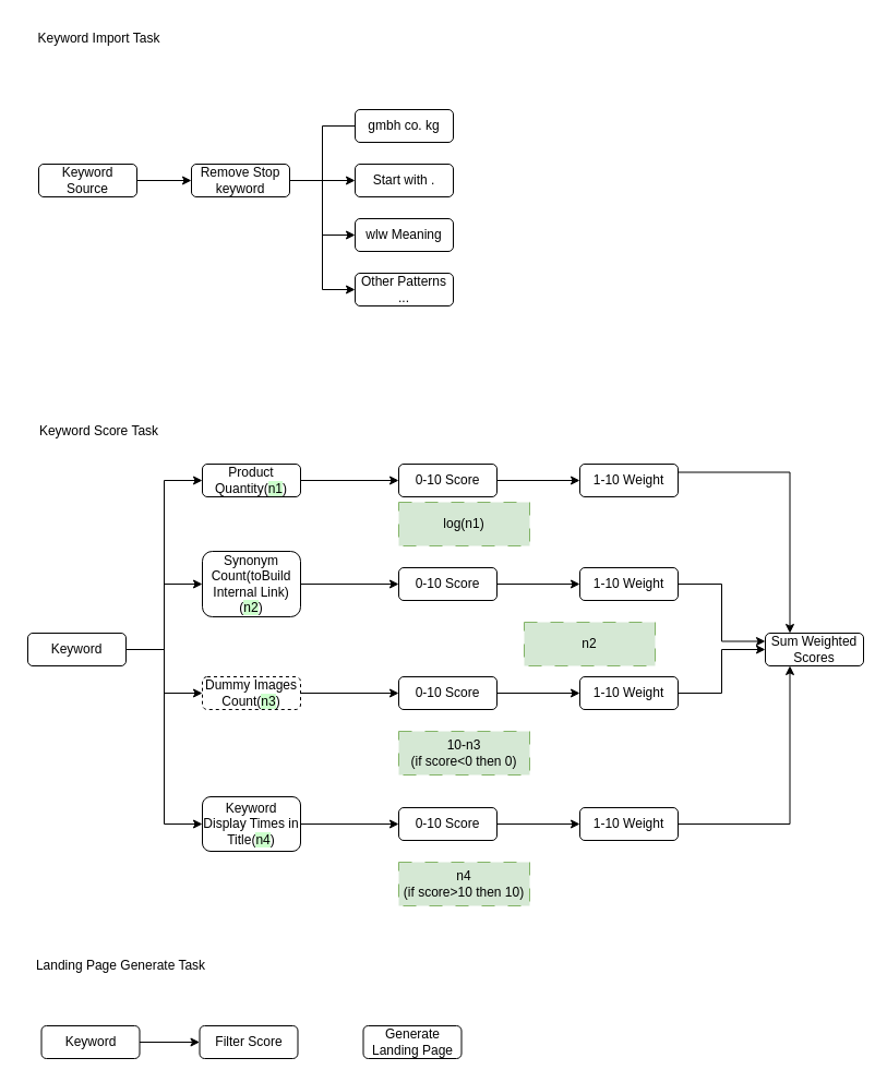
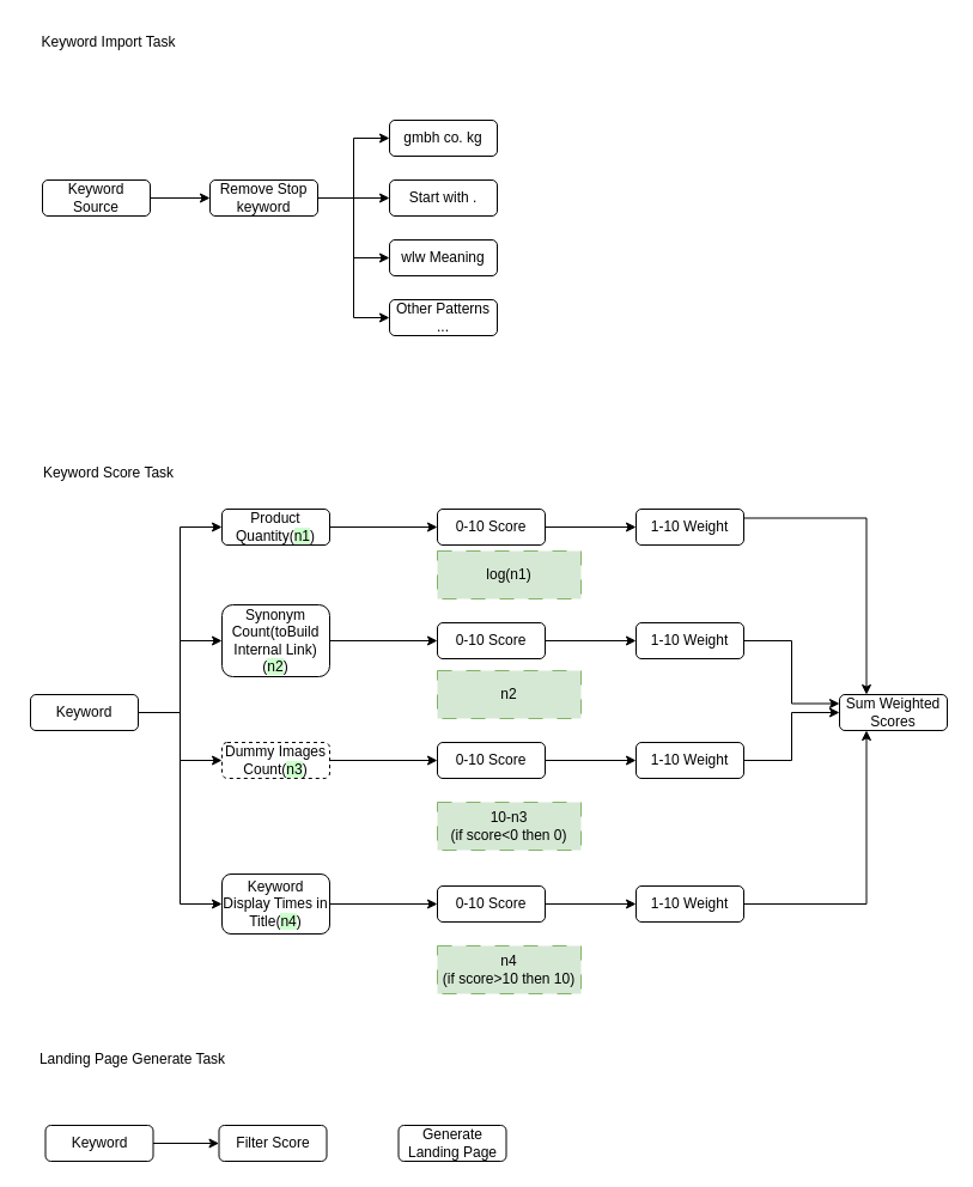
- <mxCell id="7" style="edgeStyle=orthogonalEdgeStyle;rounded=0;orthogonalLoop=1;jettySize=auto;html=1;exitX=1;exitY=0.5;exitDx=0;exitDy=0;entryX=0;entryY=0.5;entryDx=0;entryDy=0;endArrow=none;" parent="1" source="8" target="11" edge="1"><mxGeometry relative="1" as="geometry" /></mxCell>
+ <mxCell id="7" style="edgeStyle=orthogonalEdgeStyle;rounded=0;orthogonalLoop=1;jettySize=auto;html=1;exitX=1;exitY=0.5;exitDx=0;exitDy=0;entryX=0;entryY=0.5;entryDx=0;entryDy=0;" parent="1" source="8" target="11" edge="1"><mxGeometry relative="1" as="geometry" /></mxCell>
- <mxCell id="51" value="n2" style="rounded=0;whiteSpace=wrap;html=1;fillColor=#d5e8d4;strokeColor=#82b366;dashed=1;dashPattern=12 12;" parent="1" vertex="1"><mxGeometry x="480" y="570" width="120" height="40" as="geometry" /></mxCell>
+ <mxCell id="51" value="n2" style="rounded=0;whiteSpace=wrap;html=1;fillColor=#d5e8d4;strokeColor=#82b366;dashed=1;dashPattern=12 12;" parent="1" vertex="1"><mxGeometry x="365" y="560" width="120" height="40" as="geometry" /></mxCell>
